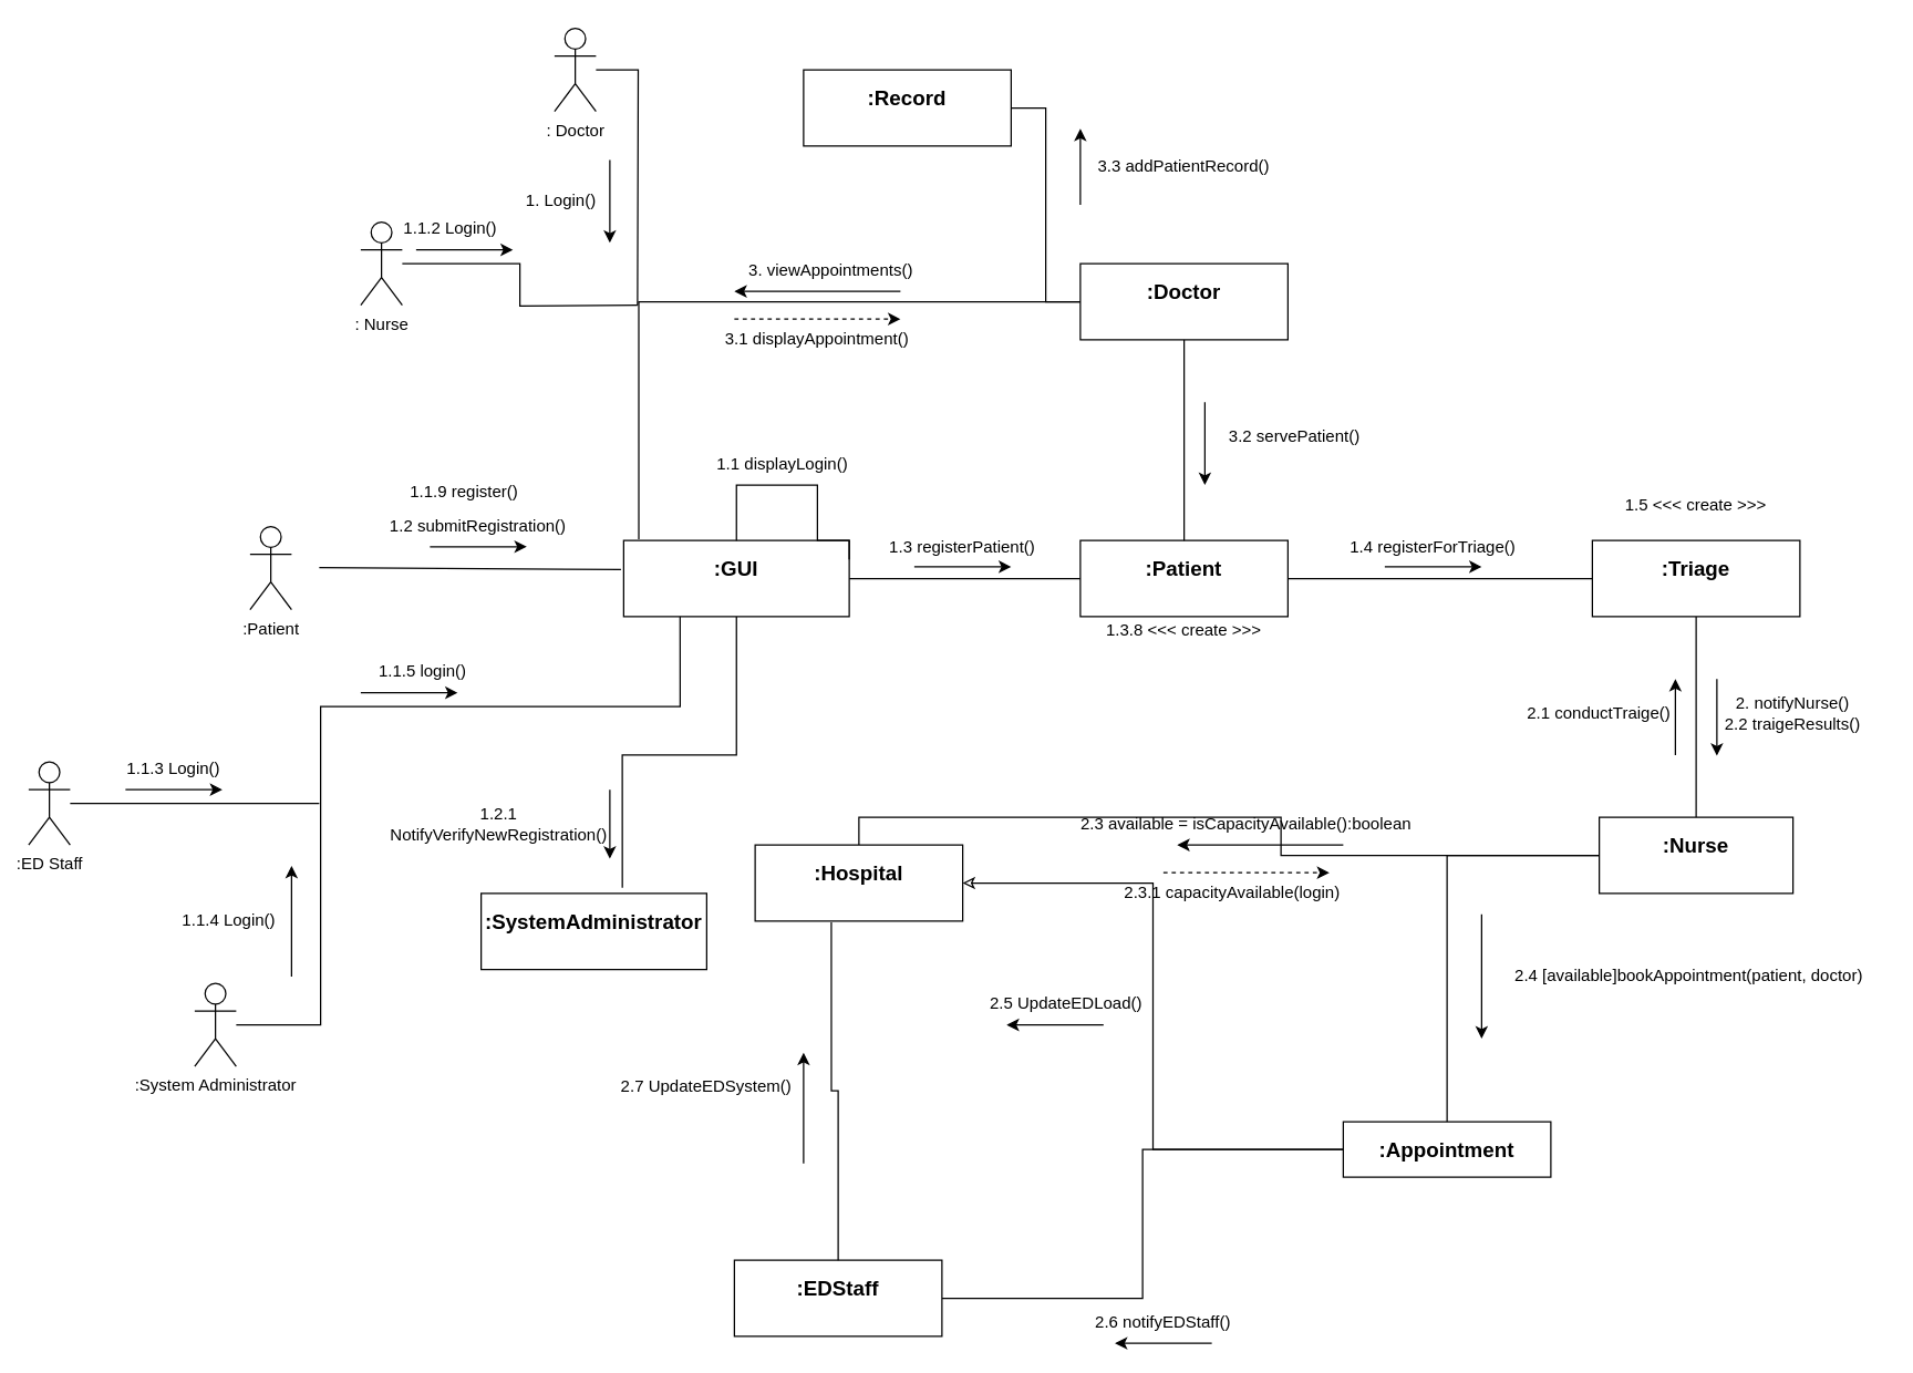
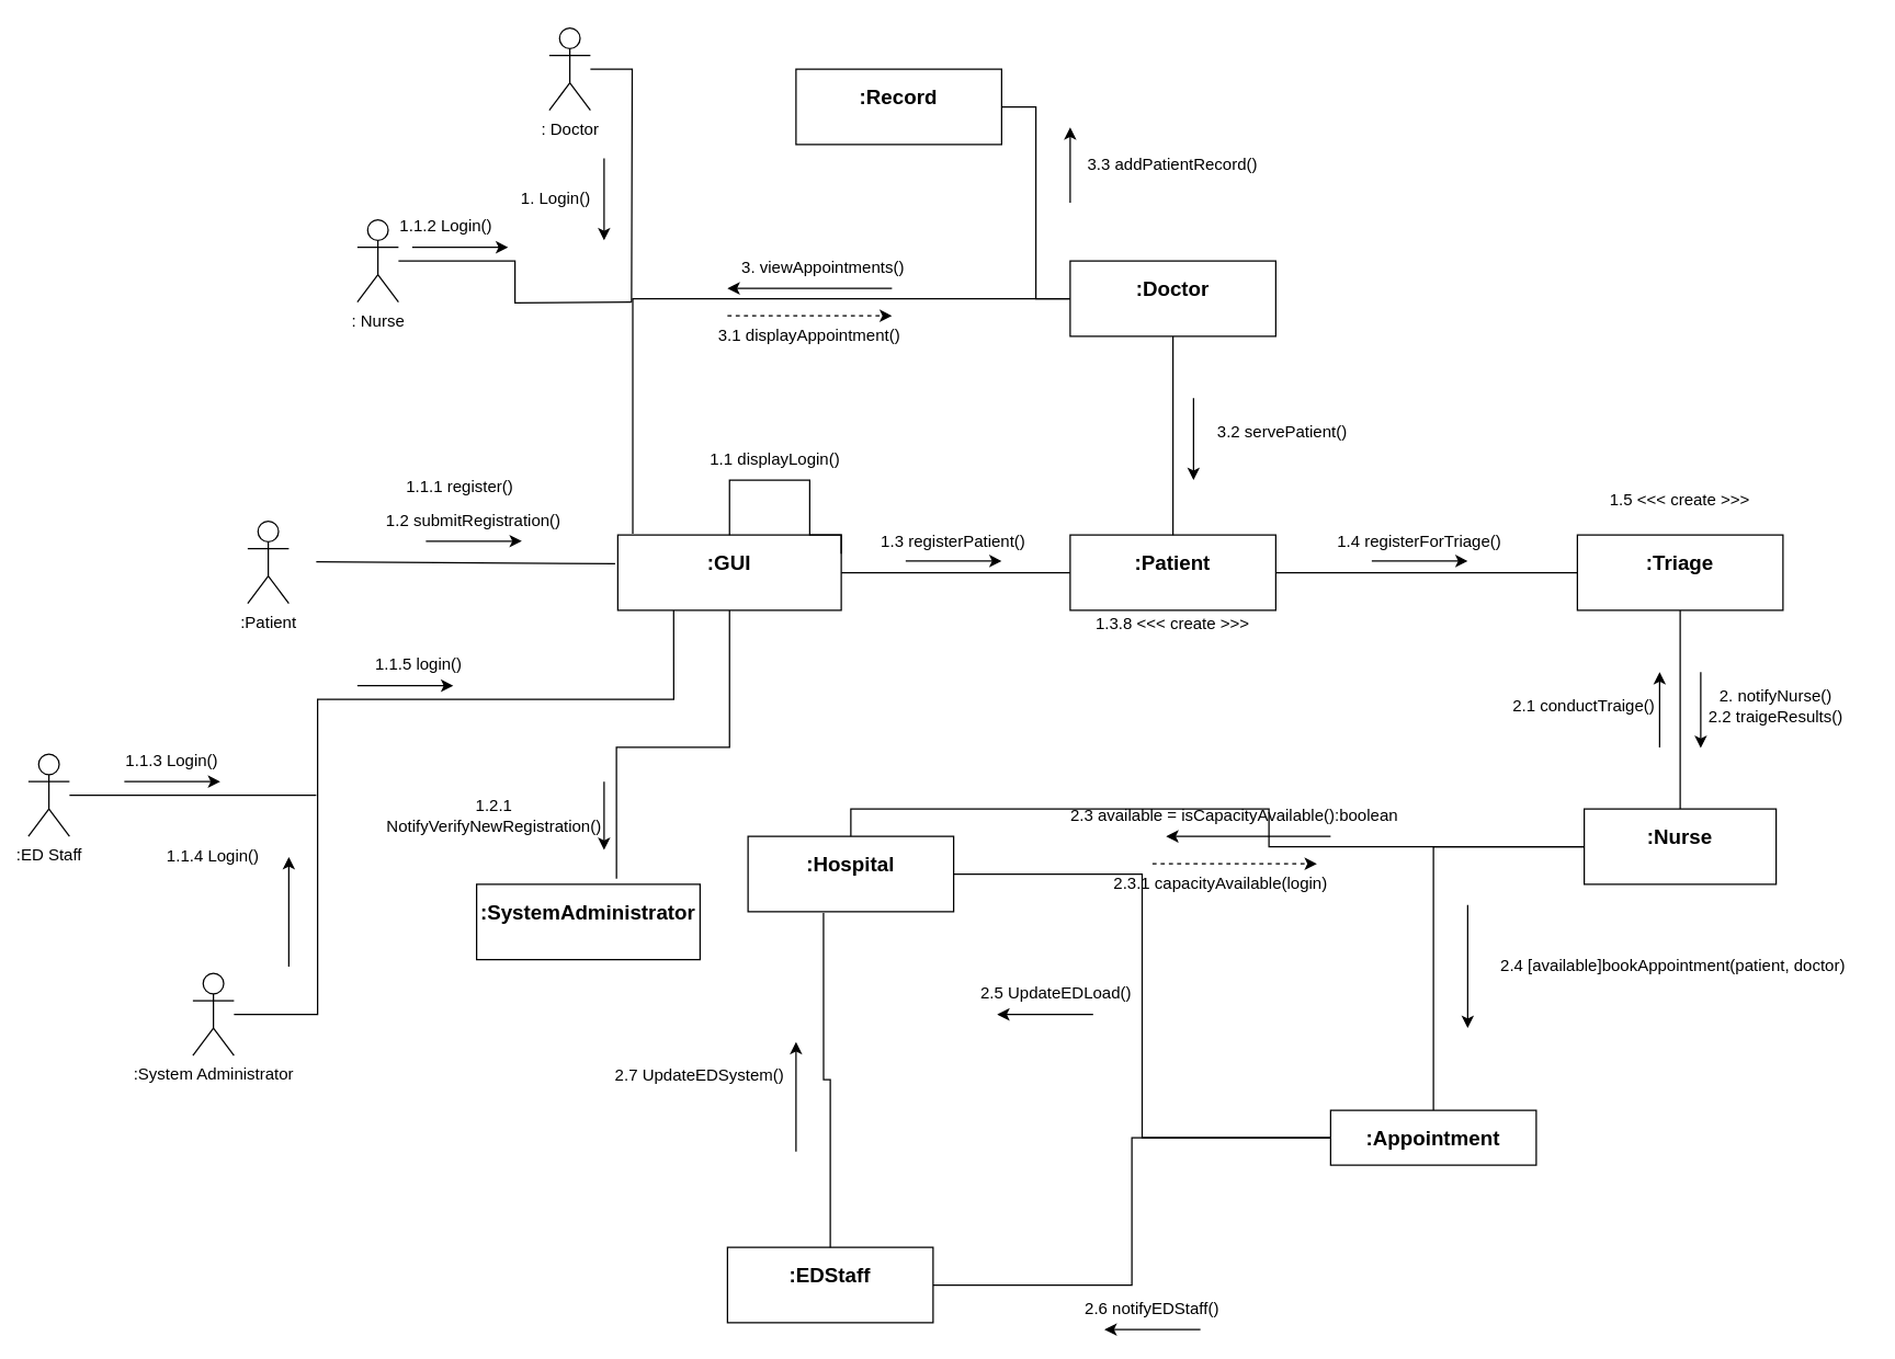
- <mxCell id="8" value="1.1.9 register()" style="text;html=1;align=center;verticalAlign=middle;whiteSpace=wrap;rounded=0;" parent="1" vertex="1"><mxGeometry x="280" y="340" width="110" height="30" as="geometry" /></mxCell>
+ <mxCell id="8" value="1.1.1 register()" style="text;html=1;align=center;verticalAlign=middle;whiteSpace=wrap;rounded=0;" parent="1" vertex="1"><mxGeometry x="280" y="340" width="110" height="30" as="geometry" /></mxCell>
- <mxCell id="29" style="edgeStyle=orthogonalEdgeStyle;rounded=0;orthogonalLoop=1;jettySize=auto;html=1;entryX=1;entryY=0.5;entryDx=0;entryDy=0;endArrow=classic;endFill=0;" parent="1" source="31" target="34" edge="1"><mxGeometry relative="1" as="geometry" /></mxCell>
+ <mxCell id="29" style="edgeStyle=orthogonalEdgeStyle;rounded=0;orthogonalLoop=1;jettySize=auto;html=1;entryX=1;entryY=0.5;entryDx=0;entryDy=0;endArrow=none;endFill=0;" parent="1" source="31" target="34" edge="1"><mxGeometry relative="1" as="geometry" /></mxCell>
- <mxCell id="79" value="1.1.4 Login()" style="text;html=1;align=center;verticalAlign=middle;whiteSpace=wrap;rounded=0;" vertex="1" parent="1"><mxGeometry x="100" y="650" width="130" height="30" as="geometry" /></mxCell>
+ <mxCell id="79" value="1.1.4 Login()" style="text;html=1;align=center;verticalAlign=middle;whiteSpace=wrap;rounded=0;" vertex="1" parent="1"><mxGeometry x="90" y="610" width="130" height="30" as="geometry" /></mxCell>
